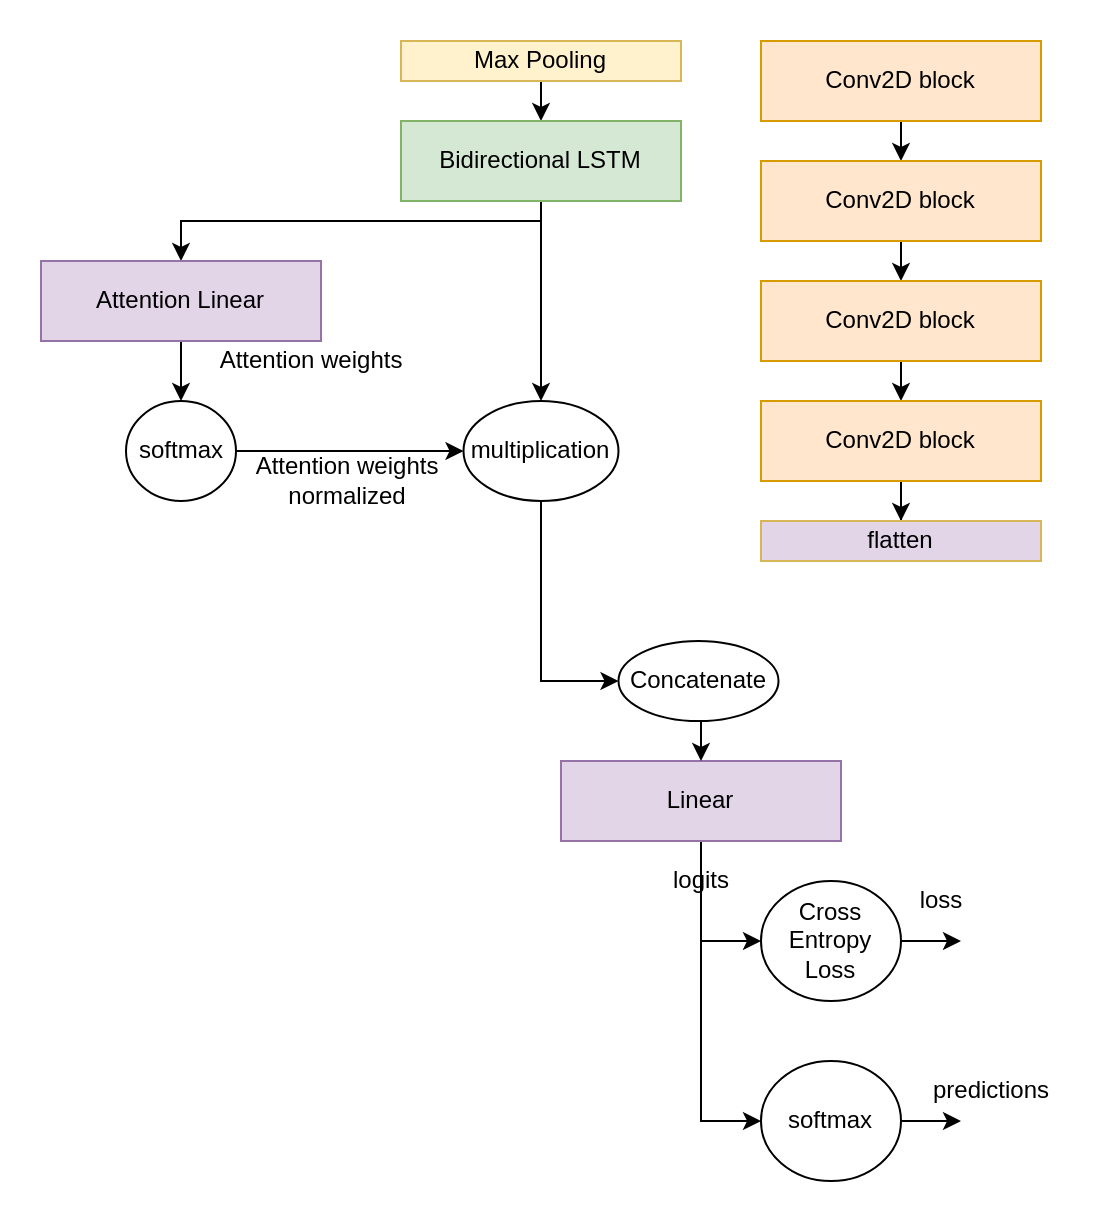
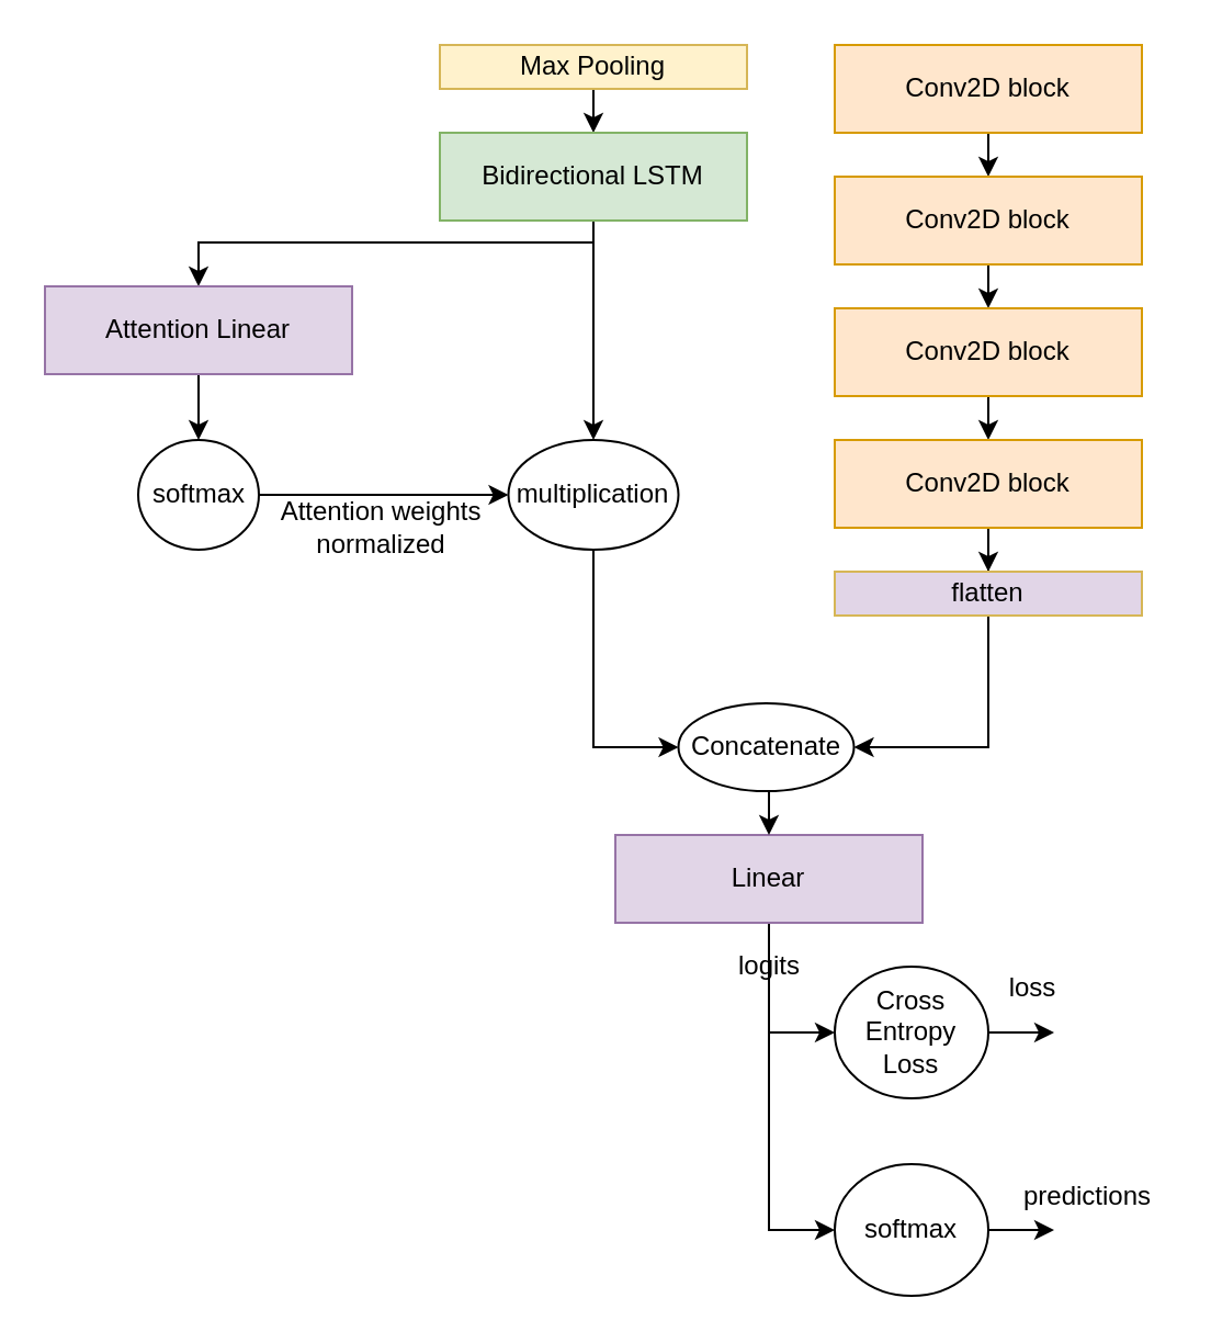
- <mxCell id="37" value="Attention weights" style="text;html=1;resizable=0;autosize=1;align=center;verticalAlign=middle;points=[];fillColor=none;strokeColor=none;rounded=0;" vertex="1" parent="1"><mxGeometry x="100" y="170" width="110" height="20" as="geometry" /></mxCell>
+ <mxCell id="13" style="edgeStyle=orthogonalEdgeStyle;rounded=0;orthogonalLoop=1;jettySize=auto;html=1;exitX=0.5;exitY=1;exitDx=0;exitDy=0;entryX=1;entryY=0.5;entryDx=0;entryDy=0;" edge="1" parent="1" source="14" target="26"><mxGeometry relative="1" as="geometry" /></mxCell>
